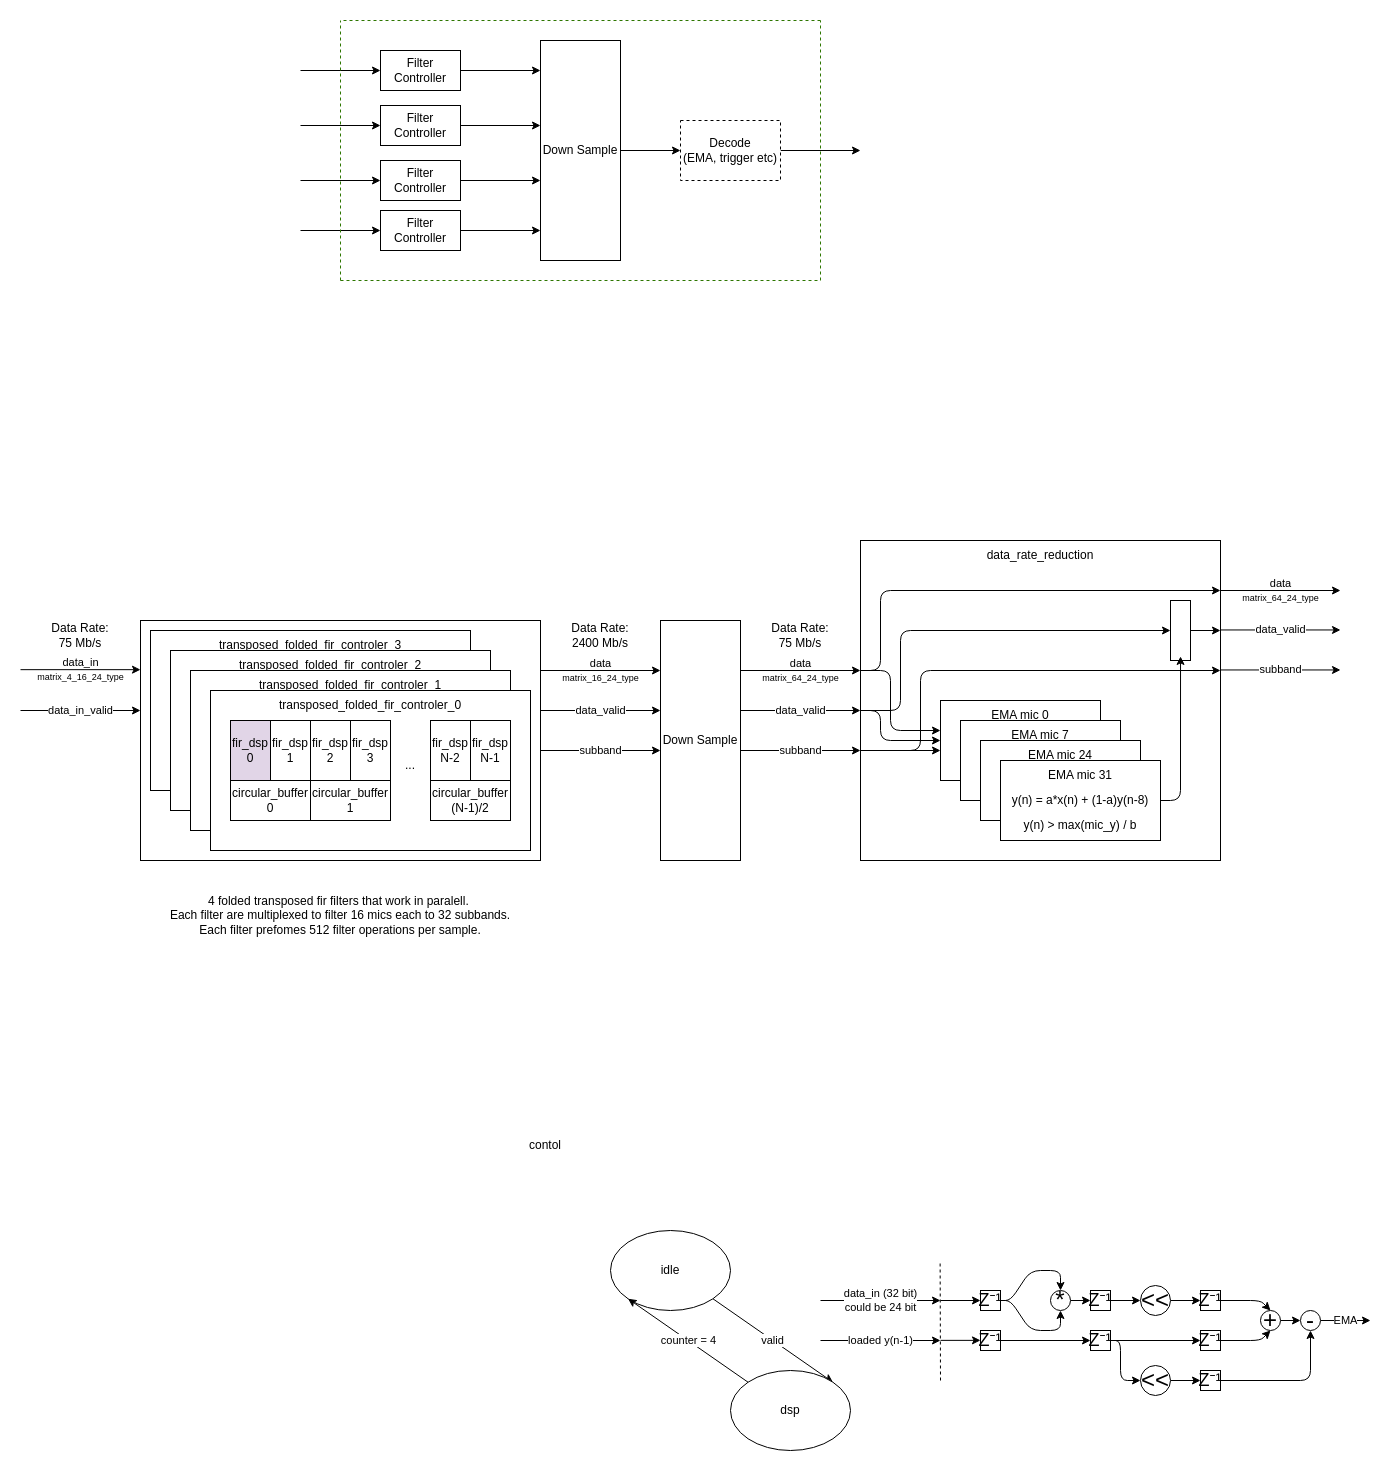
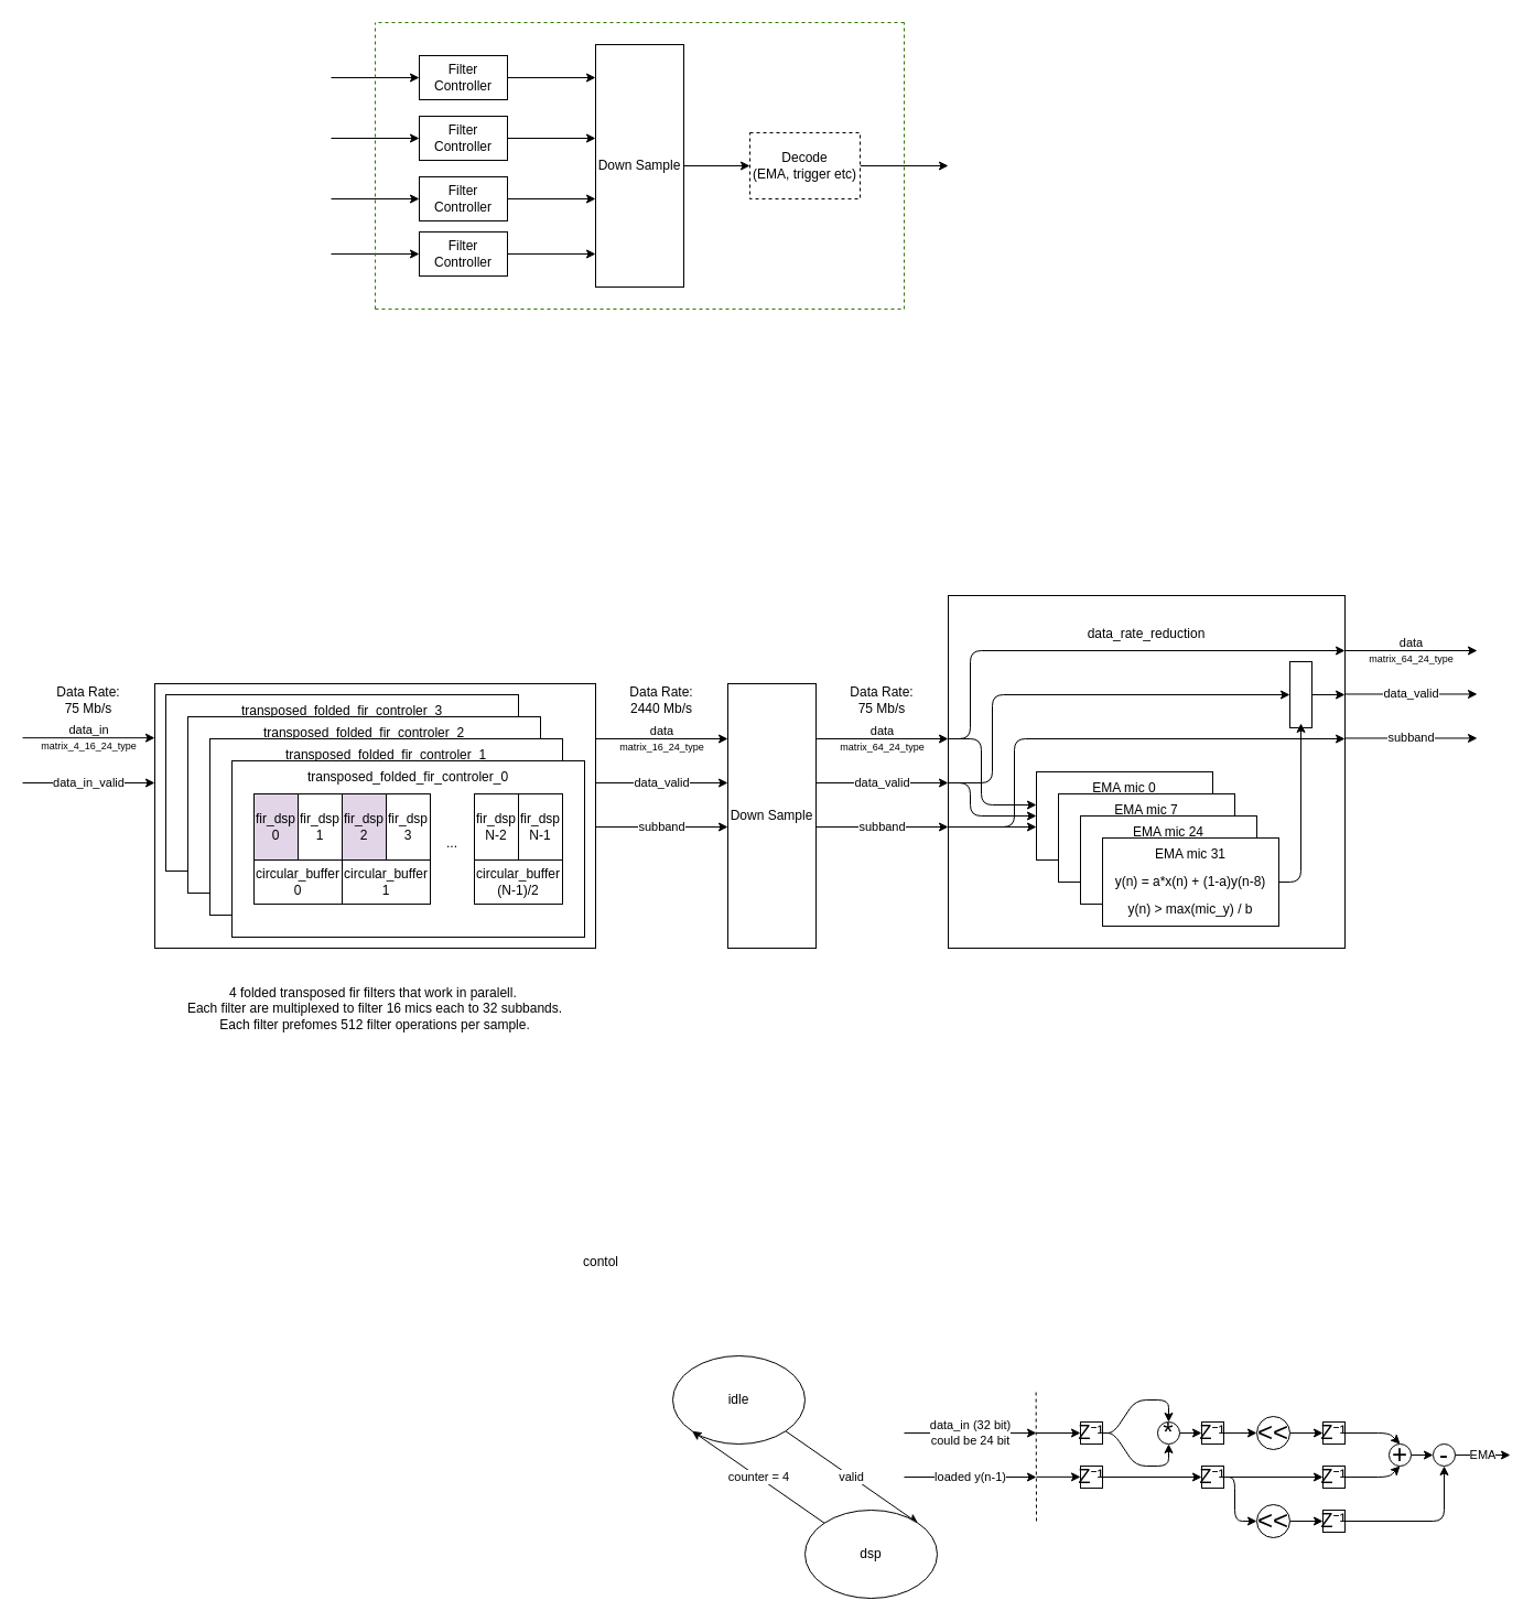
- <mxCell id="54" value="data_rate_reduction" style="text;html=1;align=center;verticalAlign=middle;whiteSpace=wrap;rounded=0;" parent="1" vertex="1"><mxGeometry x="880" y="540" width="320" height="30" as="geometry" /></mxCell>
+ <mxCell id="54" value="data_rate_reduction" style="text;html=1;align=center;verticalAlign=middle;whiteSpace=wrap;rounded=0;" parent="1" vertex="1"><mxGeometry x="880" y="560" width="320" height="30" as="geometry" /></mxCell>
- <mxCell id="52" value="Data Rate:&lt;div&gt;2400 Mb/s&lt;/div&gt;" style="text;html=1;align=center;verticalAlign=middle;whiteSpace=wrap;rounded=0;" parent="1" vertex="1"><mxGeometry x="540" y="620" width="120" height="30" as="geometry" /></mxCell>
+ <mxCell id="52" value="Data Rate:&lt;div&gt;2440 Mb/s&lt;/div&gt;" style="text;html=1;align=center;verticalAlign=middle;whiteSpace=wrap;rounded=0;" parent="1" vertex="1"><mxGeometry x="540" y="620" width="120" height="30" as="geometry" /></mxCell>
- <mxCell id="38" value="fir_dsp&lt;div&gt;2&lt;/div&gt;" style="rounded=0;whiteSpace=wrap;html=1;" parent="1" vertex="1"><mxGeometry x="310" y="720" width="40" height="60" as="geometry" /></mxCell>
+ <mxCell id="38" value="fir_dsp&lt;div&gt;2&lt;/div&gt;" style="rounded=0;whiteSpace=wrap;html=1;fillColor=#e1d5e7;" parent="1" vertex="1"><mxGeometry x="310" y="720" width="40" height="60" as="geometry" /></mxCell>
